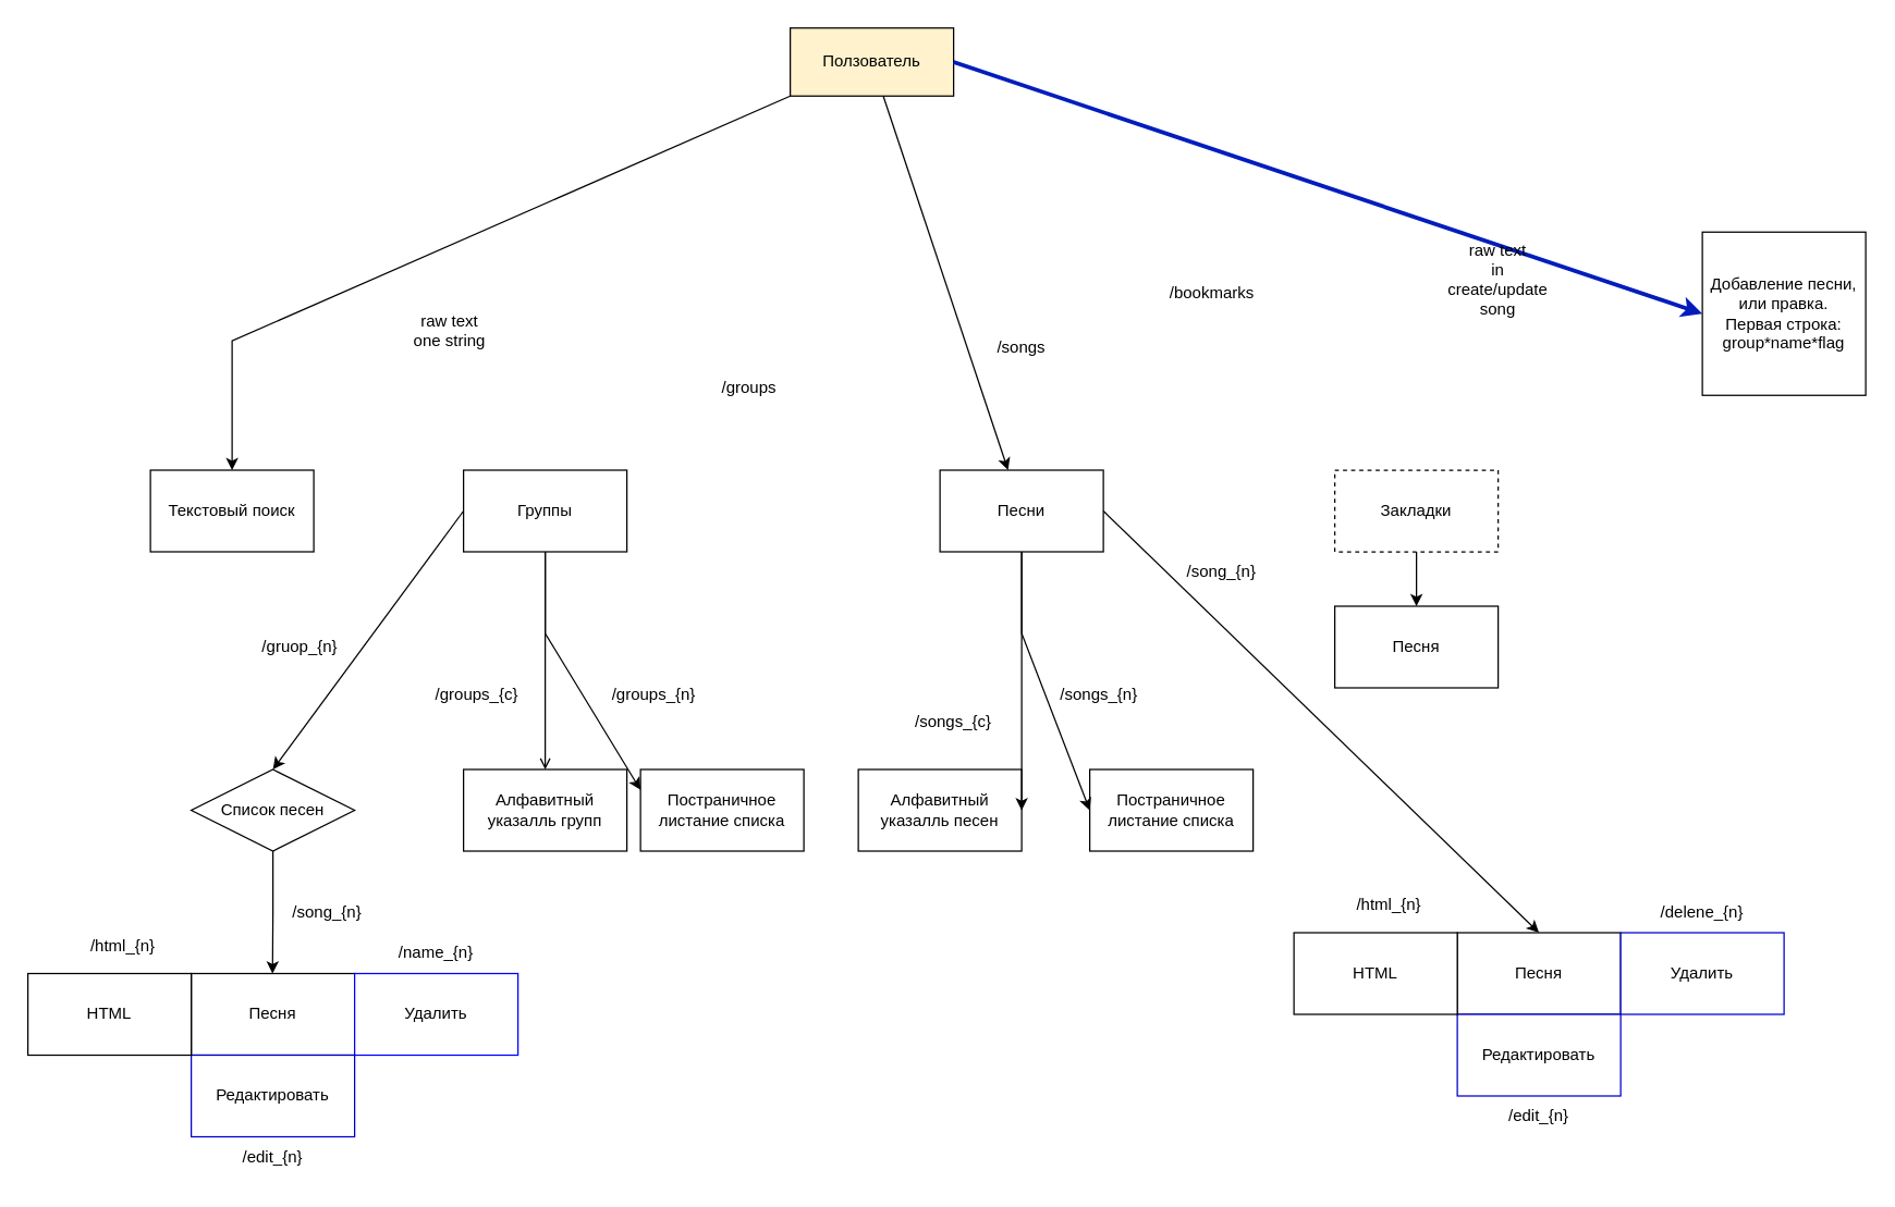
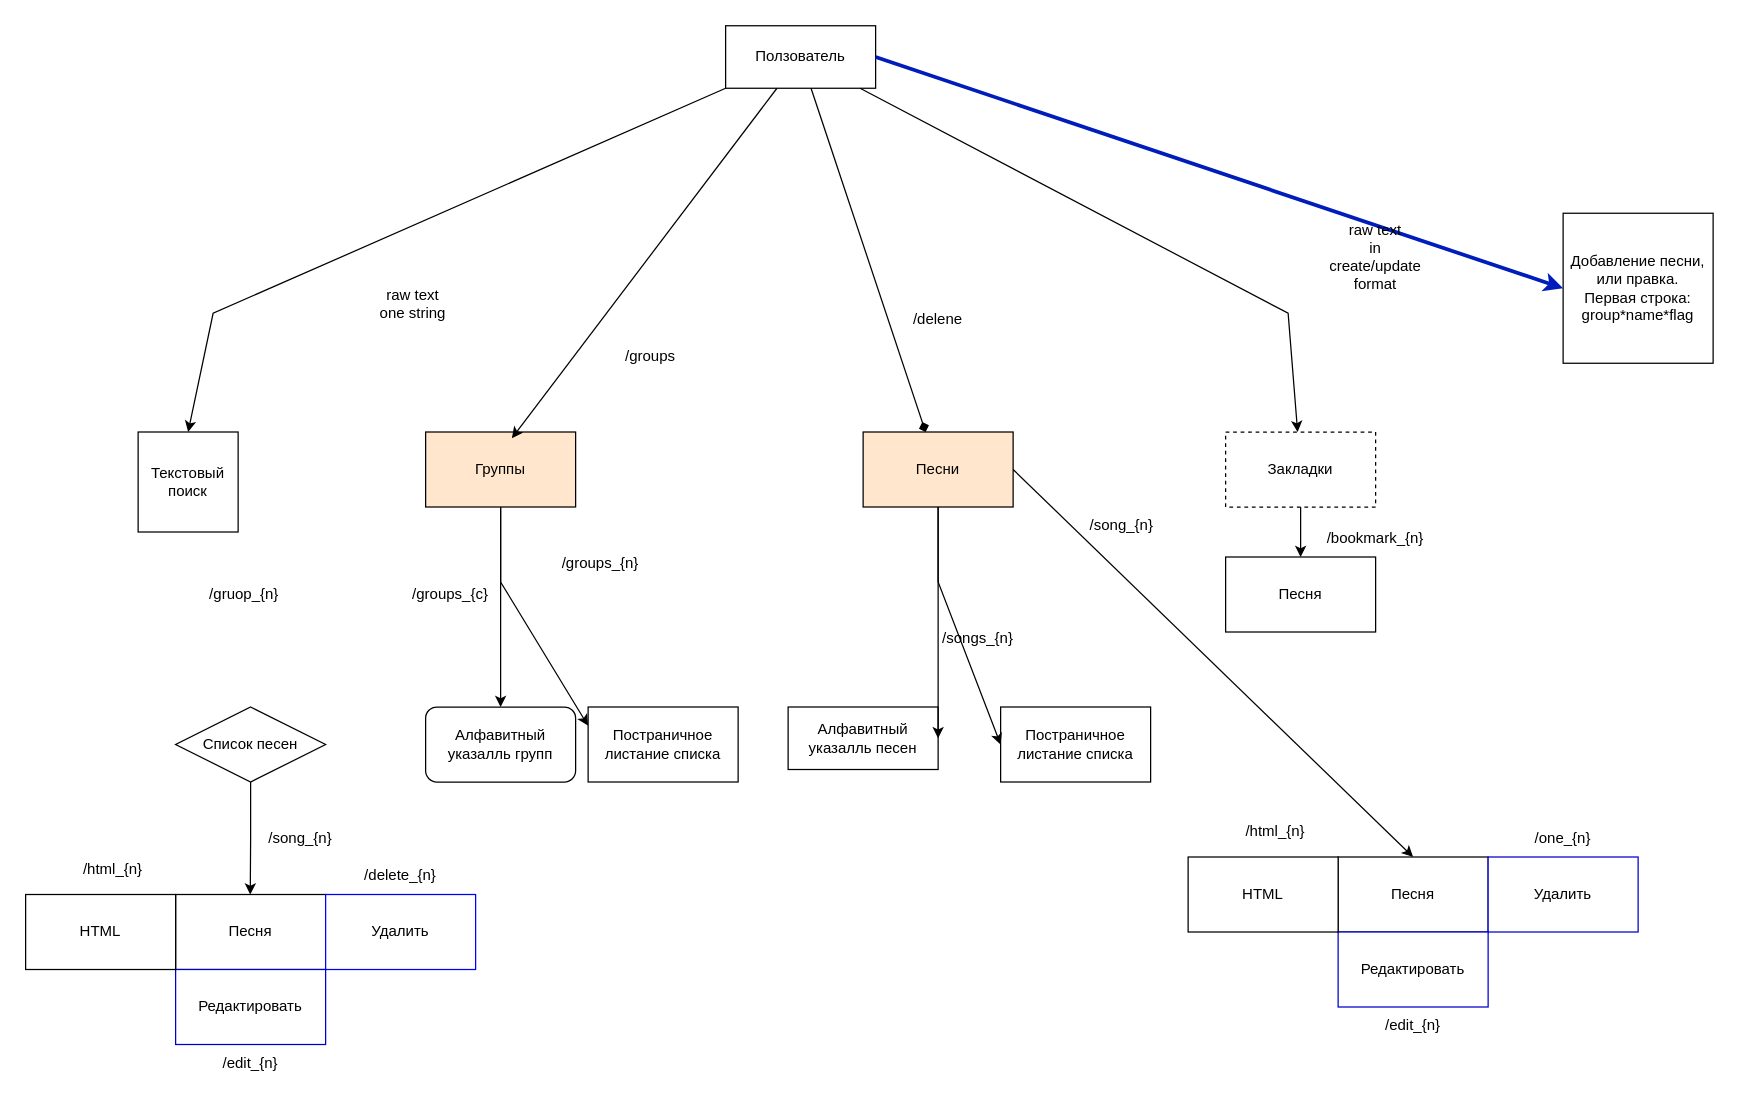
- <mxCell id="2" value="Ползователь" style="rounded=0;whiteSpace=wrap;html=1;fillColor=#fff2cc;" vertex="1" parent="1"><mxGeometry x="580" y="20" width="120" height="50" as="geometry" /></mxCell>
+ <mxCell id="2" value="Ползователь" style="rounded=0;whiteSpace=wrap;html=1;" vertex="1" parent="1"><mxGeometry x="580" y="20" width="120" height="50" as="geometry" /></mxCell>
+ <mxCell id="12" value="" style="endArrow=classic;html=1;rounded=0;" edge="1" parent="1" source="2" target="7"><mxGeometry width="50" height="50" relative="1" as="geometry"><mxPoint x="610" y="580" as="sourcePoint" /><mxPoint x="660" y="530" as="targetPoint" /><Array as="points"><mxPoint x="1030" y="250" /></Array></mxGeometry></mxCell>
- <mxCell id="38" value="raw text&lt;br&gt;in create/update&lt;div&gt;song&lt;/div&gt;" style="text;html=1;align=center;verticalAlign=middle;whiteSpace=wrap;rounded=0;" vertex="1" parent="1"><mxGeometry x="1070" y="190" width="60" height="30" as="geometry" /></mxCell>
+ <mxCell id="38" value="raw text&lt;br&gt;in create/update&lt;div&gt;format&lt;/div&gt;" style="text;html=1;align=center;verticalAlign=middle;whiteSpace=wrap;rounded=0;" vertex="1" parent="1"><mxGeometry x="1070" y="190" width="60" height="30" as="geometry" /></mxCell>
+ <mxCell id="11" value="" style="endArrow=classic;html=1;rounded=0;entryX=0.575;entryY=0.083;entryDx=0;entryDy=0;entryPerimeter=0;" edge="1" parent="1" source="2" target="3"><mxGeometry width="50" height="50" relative="1" as="geometry"><mxPoint x="610" y="580" as="sourcePoint" /><mxPoint x="660" y="530" as="targetPoint" /></mxGeometry></mxCell>
- <mxCell id="29" value="/bookmarks" style="text;html=1;align=center;verticalAlign=middle;whiteSpace=wrap;rounded=0;" vertex="1" parent="1"><mxGeometry x="860" y="200" width="60" height="30" as="geometry" /></mxCell>
- <mxCell id="45" value="/songs" style="text;html=1;align=center;verticalAlign=middle;whiteSpace=wrap;rounded=0;" vertex="1" parent="1"><mxGeometry x="720" y="240" width="60" height="30" as="geometry" /></mxCell>
+ <mxCell id="45" value="/delene" style="text;html=1;align=center;verticalAlign=middle;whiteSpace=wrap;rounded=0;" vertex="1" parent="1"><mxGeometry x="720" y="240" width="60" height="30" as="geometry" /></mxCell>
- <mxCell id="28" value="/groups" style="text;html=1;align=center;verticalAlign=middle;whiteSpace=wrap;rounded=0;" vertex="1" parent="1"><mxGeometry x="520" y="270" width="60" height="30" as="geometry" /></mxCell>
+ <mxCell id="28" value="/groups" style="text;html=1;align=center;verticalAlign=middle;whiteSpace=wrap;rounded=0;" vertex="1" parent="1"><mxGeometry x="490" y="270" width="60" height="30" as="geometry" /></mxCell>
- <mxCell id="13" value="" style="endArrow=classic;html=1;rounded=0;" edge="1" parent="1" source="2" target="8"><mxGeometry width="50" height="50" relative="1" as="geometry"><mxPoint x="610" y="580" as="sourcePoint" /><mxPoint x="660" y="530" as="targetPoint" /></mxGeometry></mxCell>
+ <mxCell id="13" value="" style="endArrow=diamond;html=1;rounded=0;" edge="1" parent="1" source="2" target="8"><mxGeometry width="50" height="50" relative="1" as="geometry"><mxPoint x="610" y="580" as="sourcePoint" /><mxPoint x="660" y="530" as="targetPoint" /></mxGeometry></mxCell>
- <mxCell id="4" value="Текстовый п&lt;span style=&quot;background-color: initial;&quot;&gt;оиск&lt;/span&gt;" style="rounded=0;whiteSpace=wrap;html=1;" vertex="1" parent="1"><mxGeometry x="110" y="345" width="120" height="60" as="geometry" /></mxCell>
+ <mxCell id="4" value="Текстовый п&lt;span style=&quot;background-color: initial;&quot;&gt;оиск&lt;/span&gt;" style="rounded=0;whiteSpace=wrap;html=1;" vertex="1" parent="1"><mxGeometry x="110" y="345" width="80" height="80" as="geometry" /></mxCell>
- <mxCell id="3" value="Группы" style="rounded=0;whiteSpace=wrap;html=1;" vertex="1" parent="1"><mxGeometry x="340" y="345" width="120" height="60" as="geometry" /></mxCell>
+ <mxCell id="3" value="Группы" style="rounded=0;whiteSpace=wrap;html=1;fillColor=#ffe6cc;" vertex="1" parent="1"><mxGeometry x="340" y="345" width="120" height="60" as="geometry" /></mxCell>
- <mxCell id="8" value="Песни" style="rounded=0;whiteSpace=wrap;html=1;" vertex="1" parent="1"><mxGeometry x="690" y="345" width="120" height="60" as="geometry" /></mxCell>
+ <mxCell id="8" value="Песни" style="rounded=0;whiteSpace=wrap;html=1;fillColor=#ffe6cc;" vertex="1" parent="1"><mxGeometry x="690" y="345" width="120" height="60" as="geometry" /></mxCell>
+ <mxCell id="30" value="/bookmark_{n}" style="text;html=1;align=center;verticalAlign=middle;whiteSpace=wrap;rounded=0;" vertex="1" parent="1"><mxGeometry x="1070" y="415" width="60" height="30" as="geometry" /></mxCell>
- <mxCell id="18" value="" style="endArrow=classic;html=1;rounded=0;exitX=0;exitY=0.5;exitDx=0;exitDy=0;entryX=0.5;entryY=0;entryDx=0;entryDy=0;" edge="1" parent="1" source="3" target="20"><mxGeometry width="50" height="50" relative="1" as="geometry"><mxPoint x="620" y="455" as="sourcePoint" /><mxPoint x="250" y="565" as="targetPoint" /></mxGeometry></mxCell>
- <mxCell id="32" value="/gruop_{n}" style="text;html=1;align=center;verticalAlign=middle;whiteSpace=wrap;rounded=0;" vertex="1" parent="1"><mxGeometry x="190" y="460" width="60" height="30" as="geometry" /></mxCell>
+ <mxCell id="32" value="/gruop_{n}" style="text;html=1;align=center;verticalAlign=middle;whiteSpace=wrap;rounded=0;" vertex="1" parent="1"><mxGeometry x="165" y="460" width="60" height="30" as="geometry" /></mxCell>
- <mxCell id="31" value="/groups_{c}" style="text;html=1;align=center;verticalAlign=middle;whiteSpace=wrap;rounded=0;" vertex="1" parent="1"><mxGeometry x="320" y="495" width="60" height="30" as="geometry" /></mxCell>
+ <mxCell id="31" value="/groups_{c}" style="text;html=1;align=center;verticalAlign=middle;whiteSpace=wrap;rounded=0;" vertex="1" parent="1"><mxGeometry x="330" y="460" width="60" height="30" as="geometry" /></mxCell>
- <mxCell id="27" value="/groups_{n}" style="text;html=1;align=center;verticalAlign=middle;whiteSpace=wrap;rounded=0;" vertex="1" parent="1"><mxGeometry x="450" y="495" width="60" height="30" as="geometry" /></mxCell>
+ <mxCell id="27" value="/groups_{n}" style="text;html=1;align=center;verticalAlign=middle;whiteSpace=wrap;rounded=0;" vertex="1" parent="1"><mxGeometry x="450" y="435" width="60" height="30" as="geometry" /></mxCell>
- <mxCell id="26" value="/songs_{n}" style="text;html=1;align=center;verticalAlign=middle;whiteSpace=wrap;rounded=0;" vertex="1" parent="1"><mxGeometry x="777" y="495" width="60" height="30" as="geometry" /></mxCell>
+ <mxCell id="26" value="/songs_{n}" style="text;html=1;align=center;verticalAlign=middle;whiteSpace=wrap;rounded=0;" vertex="1" parent="1"><mxGeometry x="752" y="495" width="60" height="30" as="geometry" /></mxCell>
- <mxCell id="33" value="/songs_{c}" style="text;html=1;align=center;verticalAlign=middle;whiteSpace=wrap;rounded=0;" vertex="1" parent="1"><mxGeometry x="670" y="515" width="60" height="30" as="geometry" /></mxCell>
- <mxCell id="14" value="" style="endArrow=open;html=1;rounded=0;" edge="1" parent="1" source="3" target="5"><mxGeometry width="50" height="50" relative="1" as="geometry"><mxPoint x="620" y="455" as="sourcePoint" /><mxPoint x="670" y="405" as="targetPoint" /><Array as="points"><mxPoint x="400" y="465" /></Array></mxGeometry></mxCell>
+ <mxCell id="14" value="" style="endArrow=classic;html=1;rounded=0;" edge="1" parent="1" source="3" target="5"><mxGeometry width="50" height="50" relative="1" as="geometry"><mxPoint x="620" y="455" as="sourcePoint" /><mxPoint x="670" y="405" as="targetPoint" /><Array as="points"><mxPoint x="400" y="465" /></Array></mxGeometry></mxCell>
- <mxCell id="5" value="Алфавитный указалль групп" style="rounded=0;whiteSpace=wrap;html=1;" vertex="1" parent="1"><mxGeometry x="340" y="565" width="120" height="60" as="geometry" /></mxCell>
+ <mxCell id="5" value="Алфавитный указалль групп" style="whiteSpace=wrap;html=1;rounded=1;" vertex="1" parent="1"><mxGeometry x="340" y="565" width="120" height="60" as="geometry" /></mxCell>
- <mxCell id="9" value="Алфавитный указалль песен" style="rounded=0;whiteSpace=wrap;html=1;" vertex="1" parent="1"><mxGeometry x="630" y="565" width="120" height="60" as="geometry" /></mxCell>
+ <mxCell id="9" value="Алфавитный указалль песен" style="rounded=0;whiteSpace=wrap;html=1;" vertex="1" parent="1"><mxGeometry x="630" y="565" width="120" height="50" as="geometry" /></mxCell>
- <mxCell id="44" value="/delene_{n}" style="text;html=1;align=center;verticalAlign=middle;whiteSpace=wrap;rounded=0;" vertex="1" parent="1"><mxGeometry x="1220" y="655" width="60" height="30" as="geometry" /></mxCell>
+ <mxCell id="44" value="/one_{n}" style="text;html=1;align=center;verticalAlign=middle;whiteSpace=wrap;rounded=0;" vertex="1" parent="1"><mxGeometry x="1220" y="655" width="60" height="30" as="geometry" /></mxCell>
- <mxCell id="43" value="/name_{n}" style="text;html=1;align=center;verticalAlign=middle;whiteSpace=wrap;rounded=0;" vertex="1" parent="1"><mxGeometry x="290" y="685" width="60" height="30" as="geometry" /></mxCell>
+ <mxCell id="43" value="/delete_{n}" style="text;html=1;align=center;verticalAlign=middle;whiteSpace=wrap;rounded=0;" vertex="1" parent="1"><mxGeometry x="290" y="685" width="60" height="30" as="geometry" /></mxCell>
